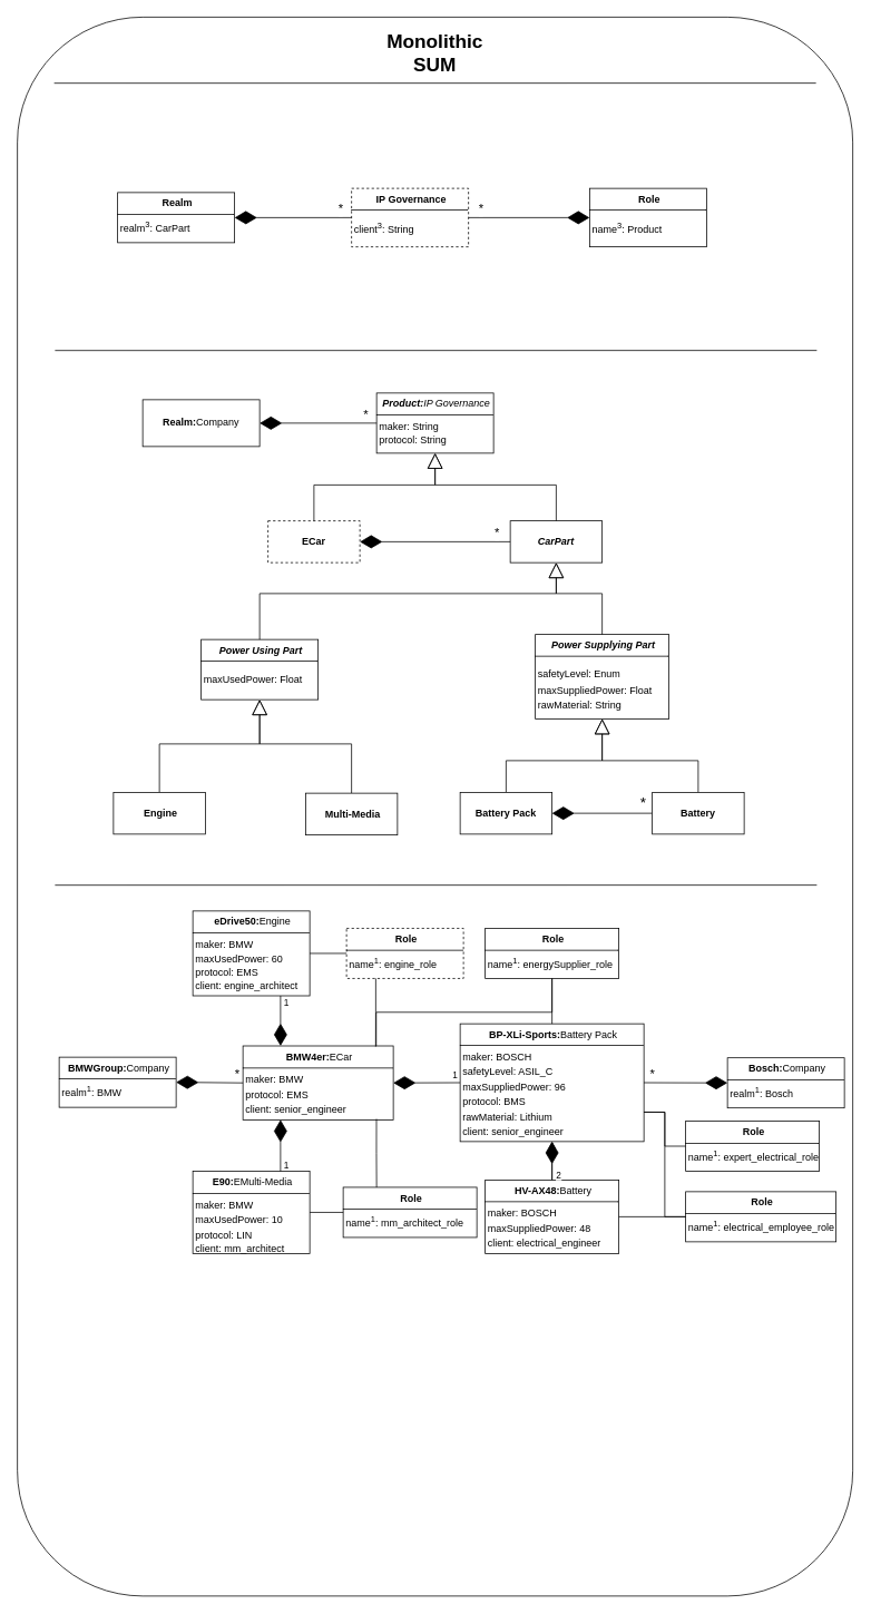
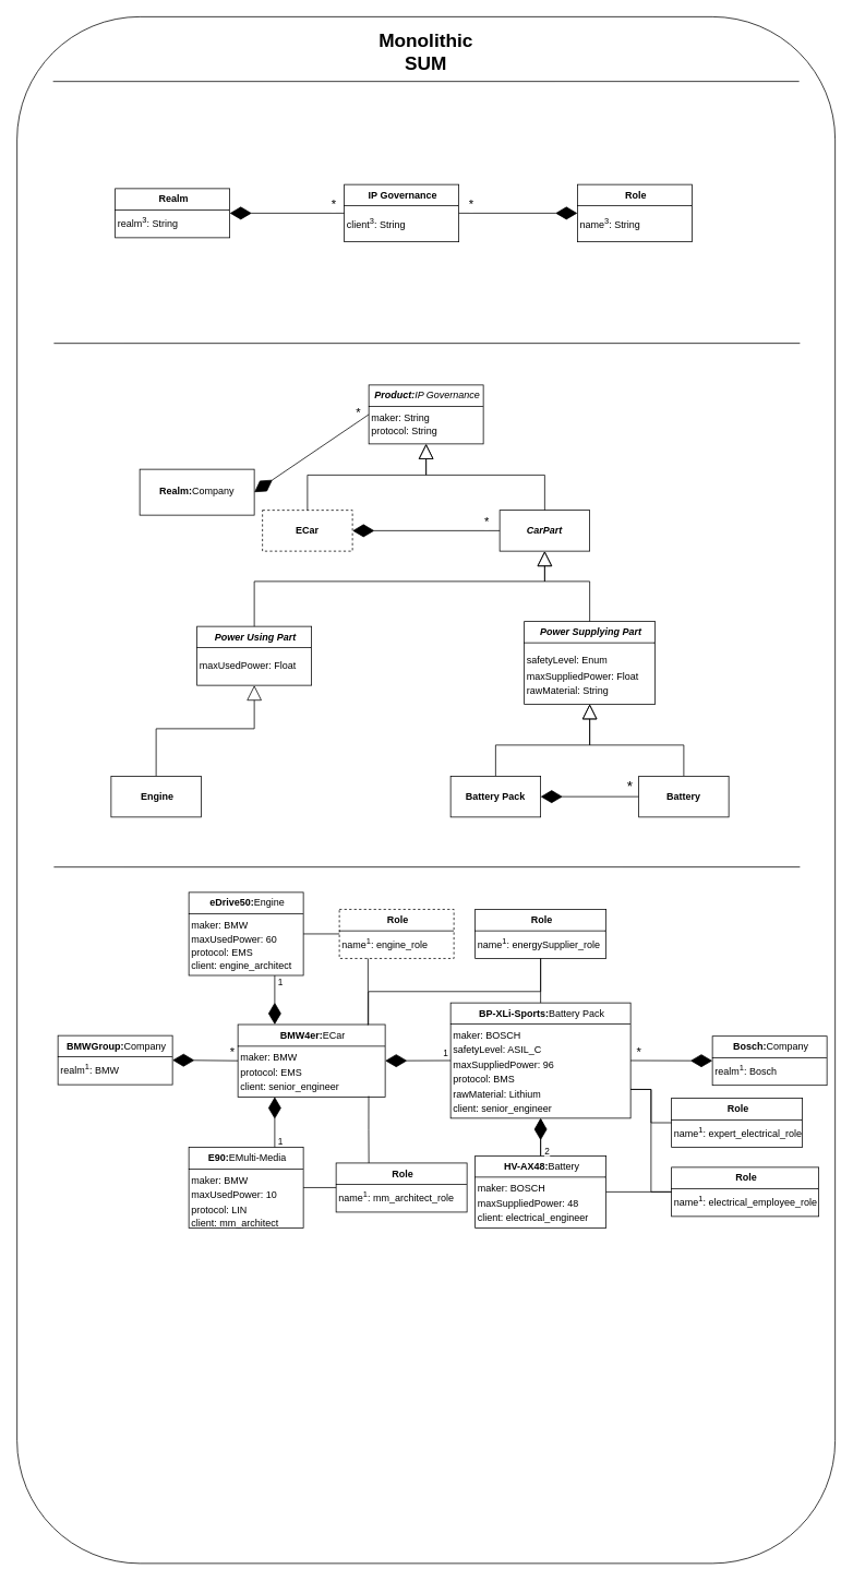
- <mxCell id="55" value="&lt;p style=&quot;margin:0px;margin-top:4px;text-align:center;&quot;&gt;&lt;/p&gt;&lt;div style=&quot;height:2px;&quot;&gt;&lt;/div&gt;&lt;span style=&quot;font-weight: 700;&quot;&gt;&lt;div style=&quot;text-align: center;&quot;&gt;&lt;span style=&quot;background-color: initial;&quot;&gt;&amp;nbsp;Role&lt;/span&gt;&lt;/div&gt;&lt;/span&gt;&lt;hr size=&quot;1&quot; style=&quot;border-style:solid;&quot;&gt;&lt;div style=&quot;height:2px;&quot;&gt;&lt;div style=&quot;height: 2px;&quot;&gt;&lt;br&gt;&lt;/div&gt;&lt;div style=&quot;height: 2px;&quot;&gt;&lt;br&gt;&lt;/div&gt;&lt;div style=&quot;height: 2px;&quot;&gt;&lt;br&gt;&lt;/div&gt;&lt;div style=&quot;height: 2px;&quot;&gt;&amp;nbsp;name&lt;sup&gt;3&lt;/sup&gt;: Product&lt;br&gt;&lt;/div&gt;&lt;div style=&quot;height: 2px;&quot;&gt;&lt;br&gt;&lt;/div&gt;&lt;div style=&quot;height: 2px;&quot;&gt;&lt;br&gt;&lt;/div&gt;&lt;div style=&quot;height: 2px;&quot;&gt;&lt;br&gt;&lt;/div&gt;&lt;div style=&quot;height: 2px;&quot;&gt;&lt;br&gt;&lt;/div&gt;&lt;div style=&quot;height: 2px;&quot;&gt;&lt;br&gt;&lt;/div&gt;&lt;div style=&quot;height: 2px;&quot;&gt;&lt;br&gt;&lt;/div&gt;&lt;div style=&quot;height: 2px;&quot;&gt;&lt;br&gt;&lt;/div&gt;&lt;/div&gt;" style="verticalAlign=top;align=left;overflow=fill;html=1;whiteSpace=wrap;" vertex="1" parent="1"><mxGeometry x="705" y="225" width="140" height="70" as="geometry" /></mxCell>
+ <mxCell id="55" value="&lt;p style=&quot;margin:0px;margin-top:4px;text-align:center;&quot;&gt;&lt;/p&gt;&lt;div style=&quot;height:2px;&quot;&gt;&lt;/div&gt;&lt;span style=&quot;font-weight: 700;&quot;&gt;&lt;div style=&quot;text-align: center;&quot;&gt;&lt;span style=&quot;background-color: initial;&quot;&gt;&amp;nbsp;Role&lt;/span&gt;&lt;/div&gt;&lt;/span&gt;&lt;hr size=&quot;1&quot; style=&quot;border-style:solid;&quot;&gt;&lt;div style=&quot;height:2px;&quot;&gt;&lt;div style=&quot;height: 2px;&quot;&gt;&lt;br&gt;&lt;/div&gt;&lt;div style=&quot;height: 2px;&quot;&gt;&lt;br&gt;&lt;/div&gt;&lt;div style=&quot;height: 2px;&quot;&gt;&lt;br&gt;&lt;/div&gt;&lt;div style=&quot;height: 2px;&quot;&gt;&amp;nbsp;name&lt;sup&gt;3&lt;/sup&gt;: String&lt;br&gt;&lt;/div&gt;&lt;div style=&quot;height: 2px;&quot;&gt;&lt;br&gt;&lt;/div&gt;&lt;div style=&quot;height: 2px;&quot;&gt;&lt;br&gt;&lt;/div&gt;&lt;div style=&quot;height: 2px;&quot;&gt;&lt;br&gt;&lt;/div&gt;&lt;div style=&quot;height: 2px;&quot;&gt;&lt;br&gt;&lt;/div&gt;&lt;div style=&quot;height: 2px;&quot;&gt;&lt;br&gt;&lt;/div&gt;&lt;div style=&quot;height: 2px;&quot;&gt;&lt;br&gt;&lt;/div&gt;&lt;div style=&quot;height: 2px;&quot;&gt;&lt;br&gt;&lt;/div&gt;&lt;/div&gt;" style="verticalAlign=top;align=left;overflow=fill;html=1;whiteSpace=wrap;" vertex="1" parent="1"><mxGeometry x="705" y="225" width="140" height="70" as="geometry" /></mxCell>
- <mxCell id="43" value="&lt;p style=&quot;margin:0px;margin-top:4px;text-align:center;&quot;&gt;&lt;/p&gt;&lt;div style=&quot;height:2px;&quot;&gt;&lt;/div&gt;&lt;span style=&quot;font-weight: 700;&quot;&gt;&lt;div style=&quot;text-align: center;&quot;&gt;&lt;span style=&quot;background-color: initial;&quot;&gt;&amp;nbsp;Realm&lt;/span&gt;&lt;/div&gt;&lt;/span&gt;&lt;hr size=&quot;1&quot; style=&quot;border-style:solid;&quot;&gt;&lt;div style=&quot;height:2px;&quot;&gt;&lt;div style=&quot;height: 2px;&quot;&gt;&amp;nbsp;r&lt;span style=&quot;background-color: initial;&quot;&gt;ealm&lt;sup&gt;3&lt;/sup&gt;: CarPart&lt;/span&gt;&lt;/div&gt;&lt;div style=&quot;height: 2px;&quot;&gt;&lt;span style=&quot;background-color: initial;&quot;&gt;&lt;br&gt;&lt;/span&gt;&lt;/div&gt;&lt;div style=&quot;height: 2px;&quot;&gt;&lt;span style=&quot;background-color: initial;&quot;&gt;&lt;br&gt;&lt;/span&gt;&lt;/div&gt;&lt;div style=&quot;height: 2px;&quot;&gt;&lt;span style=&quot;background-color: initial;&quot;&gt;&lt;br&gt;&lt;/span&gt;&lt;/div&gt;&lt;div style=&quot;height: 2px;&quot;&gt;&lt;span style=&quot;background-color: initial;&quot;&gt;&lt;br&gt;&lt;/span&gt;&lt;/div&gt;&lt;div style=&quot;height: 2px;&quot;&gt;&lt;span style=&quot;background-color: initial;&quot;&gt;&lt;br&gt;&lt;/span&gt;&lt;/div&gt;&lt;div style=&quot;height: 2px;&quot;&gt;&lt;span style=&quot;background-color: initial;&quot;&gt;&lt;br&gt;&lt;/span&gt;&lt;/div&gt;&lt;div style=&quot;height: 2px;&quot;&gt;&lt;br&gt;&lt;/div&gt;&lt;div style=&quot;height: 2px;&quot;&gt;&lt;br&gt;&lt;/div&gt;&lt;div style=&quot;height: 2px;&quot;&gt;&lt;br&gt;&lt;/div&gt;&lt;div style=&quot;height: 2px;&quot;&gt;&lt;br&gt;&lt;/div&gt;&lt;div style=&quot;height: 2px;&quot;&gt;&lt;br&gt;&lt;/div&gt;&lt;/div&gt;" style="verticalAlign=top;align=left;overflow=fill;html=1;whiteSpace=wrap;" vertex="1" parent="1"><mxGeometry x="140" y="230" width="140" height="60" as="geometry" /></mxCell>
+ <mxCell id="43" value="&lt;p style=&quot;margin:0px;margin-top:4px;text-align:center;&quot;&gt;&lt;/p&gt;&lt;div style=&quot;height:2px;&quot;&gt;&lt;/div&gt;&lt;span style=&quot;font-weight: 700;&quot;&gt;&lt;div style=&quot;text-align: center;&quot;&gt;&lt;span style=&quot;background-color: initial;&quot;&gt;&amp;nbsp;Realm&lt;/span&gt;&lt;/div&gt;&lt;/span&gt;&lt;hr size=&quot;1&quot; style=&quot;border-style:solid;&quot;&gt;&lt;div style=&quot;height:2px;&quot;&gt;&lt;div style=&quot;height: 2px;&quot;&gt;&amp;nbsp;r&lt;span style=&quot;background-color: initial;&quot;&gt;ealm&lt;sup&gt;3&lt;/sup&gt;: String&lt;/span&gt;&lt;/div&gt;&lt;div style=&quot;height: 2px;&quot;&gt;&lt;span style=&quot;background-color: initial;&quot;&gt;&lt;br&gt;&lt;/span&gt;&lt;/div&gt;&lt;div style=&quot;height: 2px;&quot;&gt;&lt;span style=&quot;background-color: initial;&quot;&gt;&lt;br&gt;&lt;/span&gt;&lt;/div&gt;&lt;div style=&quot;height: 2px;&quot;&gt;&lt;span style=&quot;background-color: initial;&quot;&gt;&lt;br&gt;&lt;/span&gt;&lt;/div&gt;&lt;div style=&quot;height: 2px;&quot;&gt;&lt;span style=&quot;background-color: initial;&quot;&gt;&lt;br&gt;&lt;/span&gt;&lt;/div&gt;&lt;div style=&quot;height: 2px;&quot;&gt;&lt;span style=&quot;background-color: initial;&quot;&gt;&lt;br&gt;&lt;/span&gt;&lt;/div&gt;&lt;div style=&quot;height: 2px;&quot;&gt;&lt;span style=&quot;background-color: initial;&quot;&gt;&lt;br&gt;&lt;/span&gt;&lt;/div&gt;&lt;div style=&quot;height: 2px;&quot;&gt;&lt;br&gt;&lt;/div&gt;&lt;div style=&quot;height: 2px;&quot;&gt;&lt;br&gt;&lt;/div&gt;&lt;div style=&quot;height: 2px;&quot;&gt;&lt;br&gt;&lt;/div&gt;&lt;div style=&quot;height: 2px;&quot;&gt;&lt;br&gt;&lt;/div&gt;&lt;div style=&quot;height: 2px;&quot;&gt;&lt;br&gt;&lt;/div&gt;&lt;/div&gt;" style="verticalAlign=top;align=left;overflow=fill;html=1;whiteSpace=wrap;" vertex="1" parent="1"><mxGeometry x="140" y="230" width="140" height="60" as="geometry" /></mxCell>
- <mxCell id="42" value="&lt;p style=&quot;margin:0px;margin-top:4px;text-align:center;&quot;&gt;&lt;/p&gt;&lt;div style=&quot;height:2px;&quot;&gt;&lt;/div&gt;&lt;span style=&quot;font-weight: 700;&quot;&gt;&lt;div style=&quot;text-align: center;&quot;&gt;&lt;span style=&quot;background-color: initial;&quot;&gt;&amp;nbsp;IP Governance&lt;/span&gt;&lt;/div&gt;&lt;/span&gt;&lt;hr size=&quot;1&quot; style=&quot;border-style:solid;&quot;&gt;&lt;div style=&quot;height:2px;&quot;&gt;&lt;div style=&quot;height: 2px;&quot;&gt;&lt;br&gt;&lt;/div&gt;&lt;div style=&quot;height: 2px;&quot;&gt;&lt;br&gt;&lt;/div&gt;&lt;div style=&quot;height: 2px;&quot;&gt;&lt;br&gt;&lt;/div&gt;&lt;div style=&quot;height: 2px;&quot;&gt;&amp;nbsp;client&lt;sup&gt;3&lt;/sup&gt;: String&lt;br&gt;&lt;/div&gt;&lt;div style=&quot;height: 2px;&quot;&gt;&lt;br&gt;&lt;/div&gt;&lt;div style=&quot;height: 2px;&quot;&gt;&lt;br&gt;&lt;/div&gt;&lt;div style=&quot;height: 2px;&quot;&gt;&lt;br&gt;&lt;/div&gt;&lt;div style=&quot;height: 2px;&quot;&gt;&lt;br&gt;&lt;/div&gt;&lt;div style=&quot;height: 2px;&quot;&gt;&lt;br&gt;&lt;/div&gt;&lt;div style=&quot;height: 2px;&quot;&gt;&lt;br&gt;&lt;/div&gt;&lt;div style=&quot;height: 2px;&quot;&gt;&lt;br&gt;&lt;/div&gt;&lt;/div&gt;" style="verticalAlign=top;align=left;overflow=fill;html=1;whiteSpace=wrap;dashed=1;" vertex="1" parent="1"><mxGeometry x="420" y="225" width="140" height="70" as="geometry" /></mxCell>
+ <mxCell id="42" value="&lt;p style=&quot;margin:0px;margin-top:4px;text-align:center;&quot;&gt;&lt;/p&gt;&lt;div style=&quot;height:2px;&quot;&gt;&lt;/div&gt;&lt;span style=&quot;font-weight: 700;&quot;&gt;&lt;div style=&quot;text-align: center;&quot;&gt;&lt;span style=&quot;background-color: initial;&quot;&gt;&amp;nbsp;IP Governance&lt;/span&gt;&lt;/div&gt;&lt;/span&gt;&lt;hr size=&quot;1&quot; style=&quot;border-style:solid;&quot;&gt;&lt;div style=&quot;height:2px;&quot;&gt;&lt;div style=&quot;height: 2px;&quot;&gt;&lt;br&gt;&lt;/div&gt;&lt;div style=&quot;height: 2px;&quot;&gt;&lt;br&gt;&lt;/div&gt;&lt;div style=&quot;height: 2px;&quot;&gt;&lt;br&gt;&lt;/div&gt;&lt;div style=&quot;height: 2px;&quot;&gt;&amp;nbsp;client&lt;sup&gt;3&lt;/sup&gt;: String&lt;br&gt;&lt;/div&gt;&lt;div style=&quot;height: 2px;&quot;&gt;&lt;br&gt;&lt;/div&gt;&lt;div style=&quot;height: 2px;&quot;&gt;&lt;br&gt;&lt;/div&gt;&lt;div style=&quot;height: 2px;&quot;&gt;&lt;br&gt;&lt;/div&gt;&lt;div style=&quot;height: 2px;&quot;&gt;&lt;br&gt;&lt;/div&gt;&lt;div style=&quot;height: 2px;&quot;&gt;&lt;br&gt;&lt;/div&gt;&lt;div style=&quot;height: 2px;&quot;&gt;&lt;br&gt;&lt;/div&gt;&lt;div style=&quot;height: 2px;&quot;&gt;&lt;br&gt;&lt;/div&gt;&lt;/div&gt;" style="verticalAlign=top;align=left;overflow=fill;html=1;whiteSpace=wrap;" vertex="1" parent="1"><mxGeometry x="420" y="225" width="140" height="70" as="geometry" /></mxCell>
- <mxCell id="46" value="&lt;p style=&quot;margin:0px;margin-top:4px;text-align:center;&quot;&gt;&lt;/p&gt;&lt;div style=&quot;height:2px;&quot;&gt;&lt;/div&gt;&lt;div style=&quot;text-align: center;&quot;&gt;&lt;span style=&quot;background-color: initial;&quot;&gt;&lt;b&gt;&amp;nbsp;&lt;/b&gt;&lt;/span&gt;&lt;/div&gt;&lt;div style=&quot;text-align: center;&quot;&gt;&lt;span style=&quot;background-color: initial;&quot;&gt;&lt;b&gt;Realm:&lt;/b&gt;Company&lt;/span&gt;&lt;/div&gt;&lt;div style=&quot;height:2px;&quot;&gt;&lt;div style=&quot;height: 2px;&quot;&gt;&lt;span style=&quot;background-color: initial;&quot;&gt;&lt;br&gt;&lt;/span&gt;&lt;/div&gt;&lt;div style=&quot;height: 2px;&quot;&gt;&lt;span style=&quot;background-color: initial;&quot;&gt;&lt;br&gt;&lt;/span&gt;&lt;/div&gt;&lt;div style=&quot;height: 2px;&quot;&gt;&lt;span style=&quot;background-color: initial;&quot;&gt;&lt;br&gt;&lt;/span&gt;&lt;/div&gt;&lt;div style=&quot;height: 2px;&quot;&gt;&lt;span style=&quot;background-color: initial;&quot;&gt;&lt;br&gt;&lt;/span&gt;&lt;/div&gt;&lt;div style=&quot;height: 2px;&quot;&gt;&lt;span style=&quot;background-color: initial;&quot;&gt;&lt;br&gt;&lt;/span&gt;&lt;/div&gt;&lt;div style=&quot;height: 2px;&quot;&gt;&lt;span style=&quot;background-color: initial;&quot;&gt;&lt;br&gt;&lt;/span&gt;&lt;/div&gt;&lt;div style=&quot;height: 2px;&quot;&gt;&lt;br&gt;&lt;/div&gt;&lt;div style=&quot;height: 2px;&quot;&gt;&lt;br&gt;&lt;/div&gt;&lt;div style=&quot;height: 2px;&quot;&gt;&lt;br&gt;&lt;/div&gt;&lt;div style=&quot;height: 2px;&quot;&gt;&lt;br&gt;&lt;/div&gt;&lt;div style=&quot;height: 2px;&quot;&gt;&lt;br&gt;&lt;/div&gt;&lt;/div&gt;" style="verticalAlign=middle;align=left;overflow=fill;html=1;whiteSpace=wrap;" vertex="1" parent="1"><mxGeometry x="170" y="478" width="140" height="56" as="geometry" /></mxCell>
+ <mxCell id="46" value="&lt;p style=&quot;margin:0px;margin-top:4px;text-align:center;&quot;&gt;&lt;/p&gt;&lt;div style=&quot;height:2px;&quot;&gt;&lt;/div&gt;&lt;div style=&quot;text-align: center;&quot;&gt;&lt;span style=&quot;background-color: initial;&quot;&gt;&lt;b&gt;&amp;nbsp;&lt;/b&gt;&lt;/span&gt;&lt;/div&gt;&lt;div style=&quot;text-align: center;&quot;&gt;&lt;span style=&quot;background-color: initial;&quot;&gt;&lt;b&gt;Realm:&lt;/b&gt;Company&lt;/span&gt;&lt;/div&gt;&lt;div style=&quot;height:2px;&quot;&gt;&lt;div style=&quot;height: 2px;&quot;&gt;&lt;span style=&quot;background-color: initial;&quot;&gt;&lt;br&gt;&lt;/span&gt;&lt;/div&gt;&lt;div style=&quot;height: 2px;&quot;&gt;&lt;span style=&quot;background-color: initial;&quot;&gt;&lt;br&gt;&lt;/span&gt;&lt;/div&gt;&lt;div style=&quot;height: 2px;&quot;&gt;&lt;span style=&quot;background-color: initial;&quot;&gt;&lt;br&gt;&lt;/span&gt;&lt;/div&gt;&lt;div style=&quot;height: 2px;&quot;&gt;&lt;span style=&quot;background-color: initial;&quot;&gt;&lt;br&gt;&lt;/span&gt;&lt;/div&gt;&lt;div style=&quot;height: 2px;&quot;&gt;&lt;span style=&quot;background-color: initial;&quot;&gt;&lt;br&gt;&lt;/span&gt;&lt;/div&gt;&lt;div style=&quot;height: 2px;&quot;&gt;&lt;span style=&quot;background-color: initial;&quot;&gt;&lt;br&gt;&lt;/span&gt;&lt;/div&gt;&lt;div style=&quot;height: 2px;&quot;&gt;&lt;br&gt;&lt;/div&gt;&lt;div style=&quot;height: 2px;&quot;&gt;&lt;br&gt;&lt;/div&gt;&lt;div style=&quot;height: 2px;&quot;&gt;&lt;br&gt;&lt;/div&gt;&lt;div style=&quot;height: 2px;&quot;&gt;&lt;br&gt;&lt;/div&gt;&lt;div style=&quot;height: 2px;&quot;&gt;&lt;br&gt;&lt;/div&gt;&lt;/div&gt;" style="verticalAlign=middle;align=left;overflow=fill;html=1;whiteSpace=wrap;" vertex="1" parent="1"><mxGeometry x="170" y="573" width="140" height="56" as="geometry" /></mxCell>
- <mxCell id="18" value="" style="endArrow=block;endSize=16;endFill=0;html=1;rounded=0;entryX=0.5;entryY=1;entryDx=0;entryDy=0;exitX=0.5;exitY=0;exitDx=0;exitDy=0;" edge="1" parent="1" source="25" target="9"><mxGeometry width="160" relative="1" as="geometry"><mxPoint x="480" y="938" as="sourcePoint" /><mxPoint x="230" y="830" as="targetPoint" /><Array as="points"><mxPoint x="420" y="890" /><mxPoint x="310" y="890" /></Array></mxGeometry></mxCell>
- <mxCell id="25" value="&lt;span style=&quot;font-weight: 700; background-color: initial;&quot;&gt;&amp;nbsp;Multi-Media&lt;/span&gt;" style="html=1;whiteSpace=wrap;" vertex="1" parent="1"><mxGeometry x="365" y="949" width="110" height="50" as="geometry" /></mxCell>
